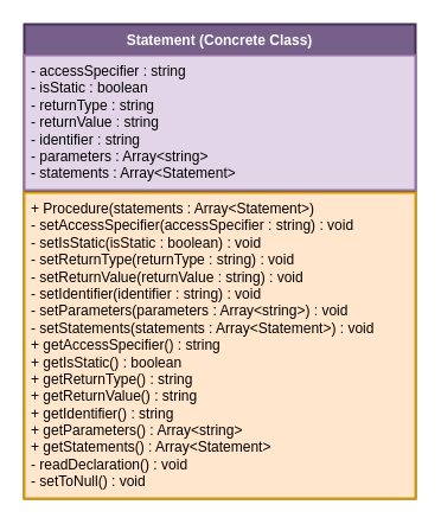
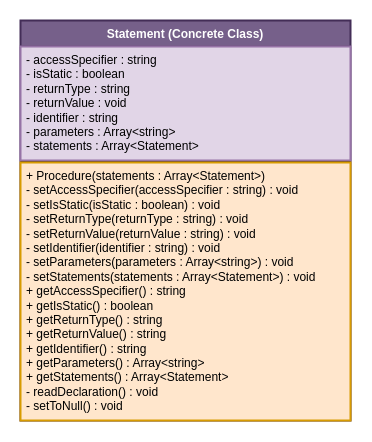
- <mxCell id="3" value="- accessSpecifier : string&lt;div&gt;- isStatic : boolean&lt;/div&gt;&lt;div&gt;- returnType : string&lt;/div&gt;&lt;div&gt;- returnValue : string&lt;/div&gt;&lt;div&gt;- identifier : string&lt;/div&gt;&lt;div&gt;- parameters : Array&amp;lt;string&amp;gt;&lt;/div&gt;&lt;div&gt;- statements : Array&amp;lt;Statement&amp;gt;&lt;/div&gt;" style="text;strokeColor=#9673a6;fillColor=#e1d5e7;align=left;verticalAlign=top;spacingLeft=4;spacingRight=4;overflow=hidden;rotatable=0;points=[[0,0.5],[1,0.5]];portConstraint=eastwest;whiteSpace=wrap;html=1;strokeWidth=2;" vertex="1" parent="2"><mxGeometry y="26" width="330" height="114" as="geometry" /></mxCell>
+ <mxCell id="3" value="- accessSpecifier : string&lt;div&gt;- isStatic : boolean&lt;/div&gt;&lt;div&gt;- returnType : string&lt;/div&gt;&lt;div&gt;- returnValue : void&lt;/div&gt;&lt;div&gt;- identifier : string&lt;/div&gt;&lt;div&gt;- parameters : Array&amp;lt;string&amp;gt;&lt;/div&gt;&lt;div&gt;- statements : Array&amp;lt;Statement&amp;gt;&lt;/div&gt;" style="text;strokeColor=#9673a6;fillColor=#e1d5e7;align=left;verticalAlign=top;spacingLeft=4;spacingRight=4;overflow=hidden;rotatable=0;points=[[0,0.5],[1,0.5]];portConstraint=eastwest;whiteSpace=wrap;html=1;strokeWidth=2;" vertex="1" parent="2"><mxGeometry y="26" width="330" height="114" as="geometry" /></mxCell>
